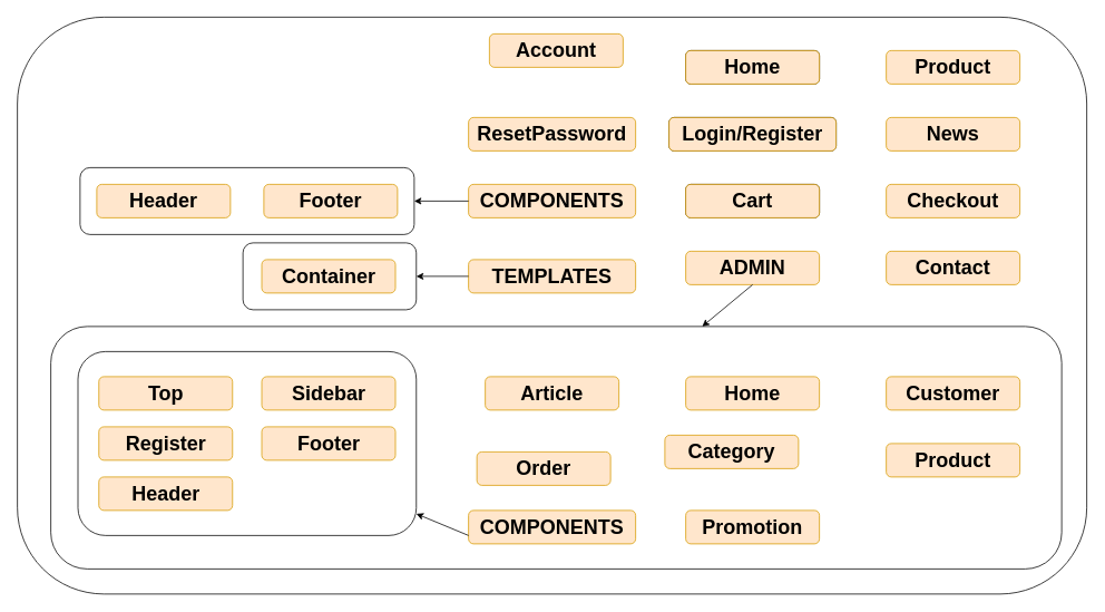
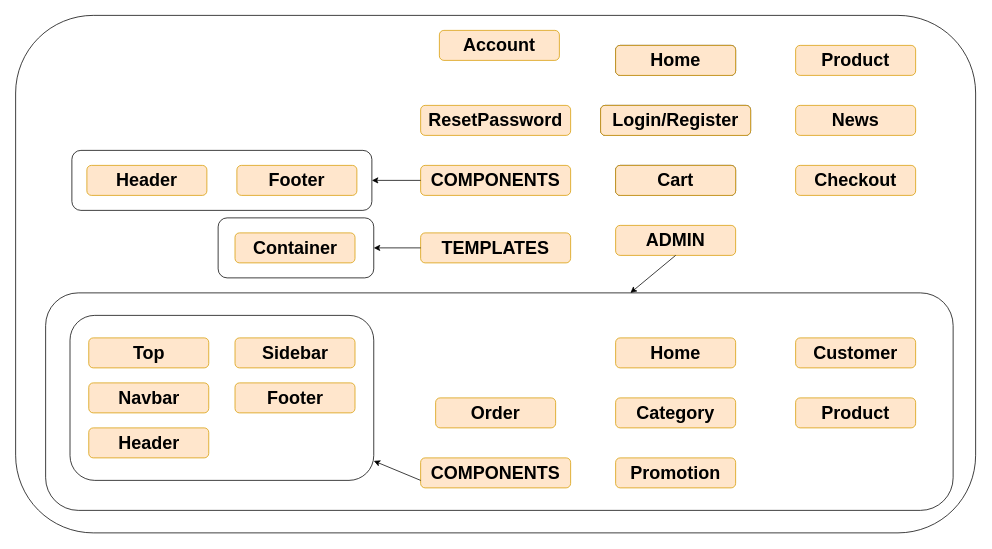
- <mxCell id="9" value="&lt;b&gt;&lt;font style=&quot;font-size: 24px&quot;&gt;Contact&lt;/font&gt;&lt;/b&gt;" style="text;html=1;align=center;verticalAlign=middle;whiteSpace=wrap;rounded=1;strokeColor=#d79b00;fillColor=#ffe6cc;" parent="1" vertex="1"><mxGeometry x="1060" y="300" width="160" height="40" as="geometry" /></mxCell>
- <mxCell id="17" value="&lt;span style=&quot;font-size: 24px&quot;&gt;&lt;b&gt;Article&lt;/b&gt;&lt;/span&gt;" style="text;html=1;align=center;verticalAlign=middle;whiteSpace=wrap;rounded=1;strokeColor=#d79b00;fillColor=#ffe6cc;" vertex="1" parent="1"><mxGeometry x="580" y="450" width="160" height="40" as="geometry" /></mxCell>
- <mxCell id="33" value="&lt;span style=&quot;font-size: 24px&quot;&gt;&lt;b&gt;Register&lt;/b&gt;&lt;/span&gt;" style="text;html=1;align=center;verticalAlign=middle;whiteSpace=wrap;rounded=1;strokeColor=#d79b00;fillColor=#ffe6cc;" vertex="1" parent="1"><mxGeometry x="117.5" y="510" width="160" height="40" as="geometry" /></mxCell>
+ <mxCell id="33" value="&lt;span style=&quot;font-size: 24px&quot;&gt;&lt;b&gt;Navbar&lt;/b&gt;&lt;/span&gt;" style="text;html=1;align=center;verticalAlign=middle;whiteSpace=wrap;rounded=1;strokeColor=#d79b00;fillColor=#ffe6cc;" vertex="1" parent="1"><mxGeometry x="117.5" y="510" width="160" height="40" as="geometry" /></mxCell>
- <mxCell id="20" value="&lt;span style=&quot;font-size: 24px&quot;&gt;&lt;b&gt;Category&lt;/b&gt;&lt;/span&gt;" style="text;html=1;align=center;verticalAlign=middle;whiteSpace=wrap;rounded=1;strokeColor=#d79b00;fillColor=#ffe6cc;" vertex="1" parent="1"><mxGeometry x="795" y="520" width="160" height="40" as="geometry" /></mxCell>
+ <mxCell id="20" value="&lt;span style=&quot;font-size: 24px&quot;&gt;&lt;b&gt;Category&lt;/b&gt;&lt;/span&gt;" style="text;html=1;align=center;verticalAlign=middle;whiteSpace=wrap;rounded=1;strokeColor=#d79b00;fillColor=#ffe6cc;" vertex="1" parent="1"><mxGeometry x="820" y="530" width="160" height="40" as="geometry" /></mxCell>
- <mxCell id="22" value="&lt;span style=&quot;font-size: 24px&quot;&gt;&lt;b&gt;Order&lt;/b&gt;&lt;/span&gt;" style="text;html=1;align=center;verticalAlign=middle;whiteSpace=wrap;rounded=1;strokeColor=#d79b00;fillColor=#ffe6cc;" vertex="1" parent="1"><mxGeometry x="570" y="540" width="160" height="40" as="geometry" /></mxCell>
+ <mxCell id="22" value="&lt;span style=&quot;font-size: 24px&quot;&gt;&lt;b&gt;Order&lt;/b&gt;&lt;/span&gt;" style="text;html=1;align=center;verticalAlign=middle;whiteSpace=wrap;rounded=1;strokeColor=#d79b00;fillColor=#ffe6cc;" vertex="1" parent="1"><mxGeometry x="580" y="530" width="160" height="40" as="geometry" /></mxCell>
